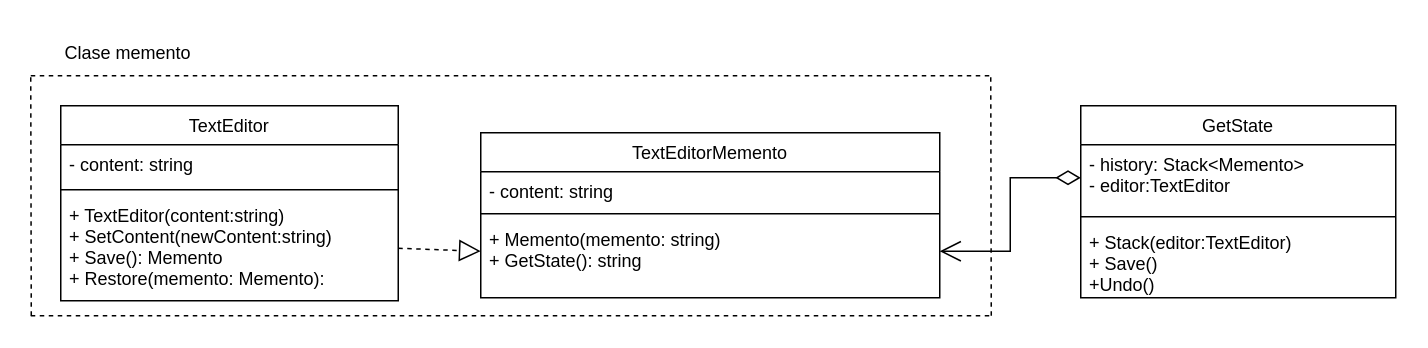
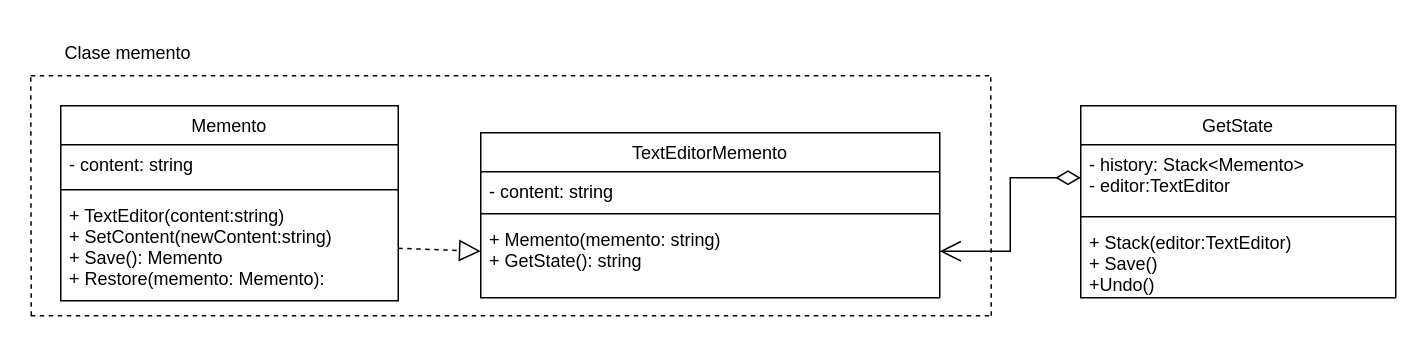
- <mxCell id="2" value="TextEditor" style="swimlane;fontStyle=0;align=center;verticalAlign=top;childLayout=stackLayout;horizontal=1;startSize=26;horizontalStack=0;resizeParent=1;resizeLast=0;collapsible=1;marginBottom=0;rounded=0;shadow=0;strokeWidth=1;" parent="1" vertex="1"><mxGeometry x="40" y="70" width="225" height="130" as="geometry"><mxRectangle x="130" y="380" width="160" height="26" as="alternateBounds" /></mxGeometry></mxCell>
+ <mxCell id="2" value="Memento" style="swimlane;fontStyle=0;align=center;verticalAlign=top;childLayout=stackLayout;horizontal=1;startSize=26;horizontalStack=0;resizeParent=1;resizeLast=0;collapsible=1;marginBottom=0;rounded=0;shadow=0;strokeWidth=1;" parent="1" vertex="1"><mxGeometry x="40" y="70" width="225" height="130" as="geometry"><mxRectangle x="130" y="380" width="160" height="26" as="alternateBounds" /></mxGeometry></mxCell>
